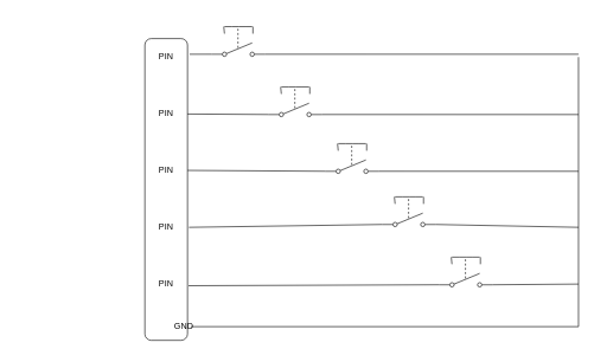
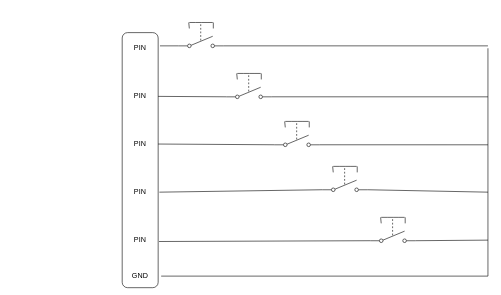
- <mxCell id="5" value="GND" style="text;html=1;strokeColor=none;fillColor=none;align=center;verticalAlign=middle;whiteSpace=wrap;rounded=0;" parent="1" vertex="1"><mxGeometry x="238.01" y="450" width="40" height="20" as="geometry" /></mxCell>
+ <mxCell id="5" value="GND" style="text;html=1;strokeColor=none;fillColor=none;align=center;verticalAlign=middle;whiteSpace=wrap;rounded=0;" parent="1" vertex="1"><mxGeometry x="213.01" y="450" width="40" height="20" as="geometry" /></mxCell>
